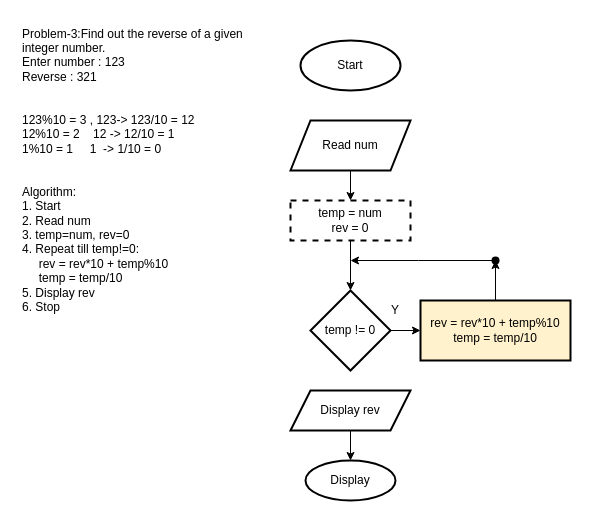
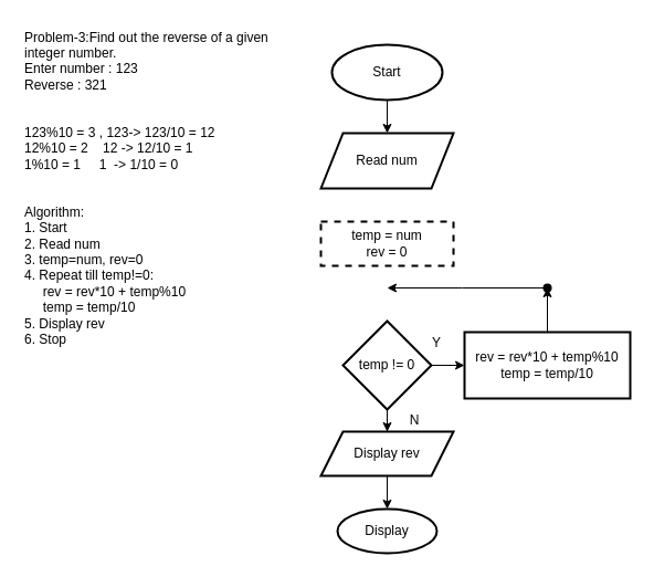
+ <mxCell id="3" value="" style="edgeStyle=orthogonalEdgeStyle;rounded=0;orthogonalLoop=1;jettySize=auto;html=1;" edge="1" parent="1" source="4" target="6"><mxGeometry relative="1" as="geometry" /></mxCell>
- <mxCell id="5" value="" style="edgeStyle=orthogonalEdgeStyle;rounded=0;orthogonalLoop=1;jettySize=auto;html=1;" edge="1" parent="1" source="6" target="8"><mxGeometry relative="1" as="geometry" /></mxCell>
- <mxCell id="7" value="" style="edgeStyle=orthogonalEdgeStyle;rounded=0;orthogonalLoop=1;jettySize=auto;html=1;" edge="1" parent="1" source="8" target="11"><mxGeometry relative="1" as="geometry" /></mxCell>
- <mxCell id="13" value="rev = rev*10 + temp%10&lt;br&gt;temp = temp/10" style="whiteSpace=wrap;html=1;strokeWidth=2;fillColor=#fff2cc;" vertex="1" parent="1"><mxGeometry x="420" y="300" width="150" height="60" as="geometry" /></mxCell>
+ <mxCell id="13" value="rev = rev*10 + temp%10&lt;br&gt;temp = temp/10" style="whiteSpace=wrap;html=1;strokeWidth=2;" vertex="1" parent="1"><mxGeometry x="420" y="300" width="150" height="60" as="geometry" /></mxCell>
+ <mxCell id="19" value="N" style="text;html=1;align=center;verticalAlign=middle;whiteSpace=wrap;rounded=0;" vertex="1" parent="1"><mxGeometry x="350" y="370" width="50" height="20" as="geometry" /></mxCell>
+ <mxCell id="10" value="" style="edgeStyle=orthogonalEdgeStyle;rounded=0;orthogonalLoop=1;jettySize=auto;html=1;" edge="1" parent="1" source="11" target="18"><mxGeometry relative="1" as="geometry" /></mxCell>
